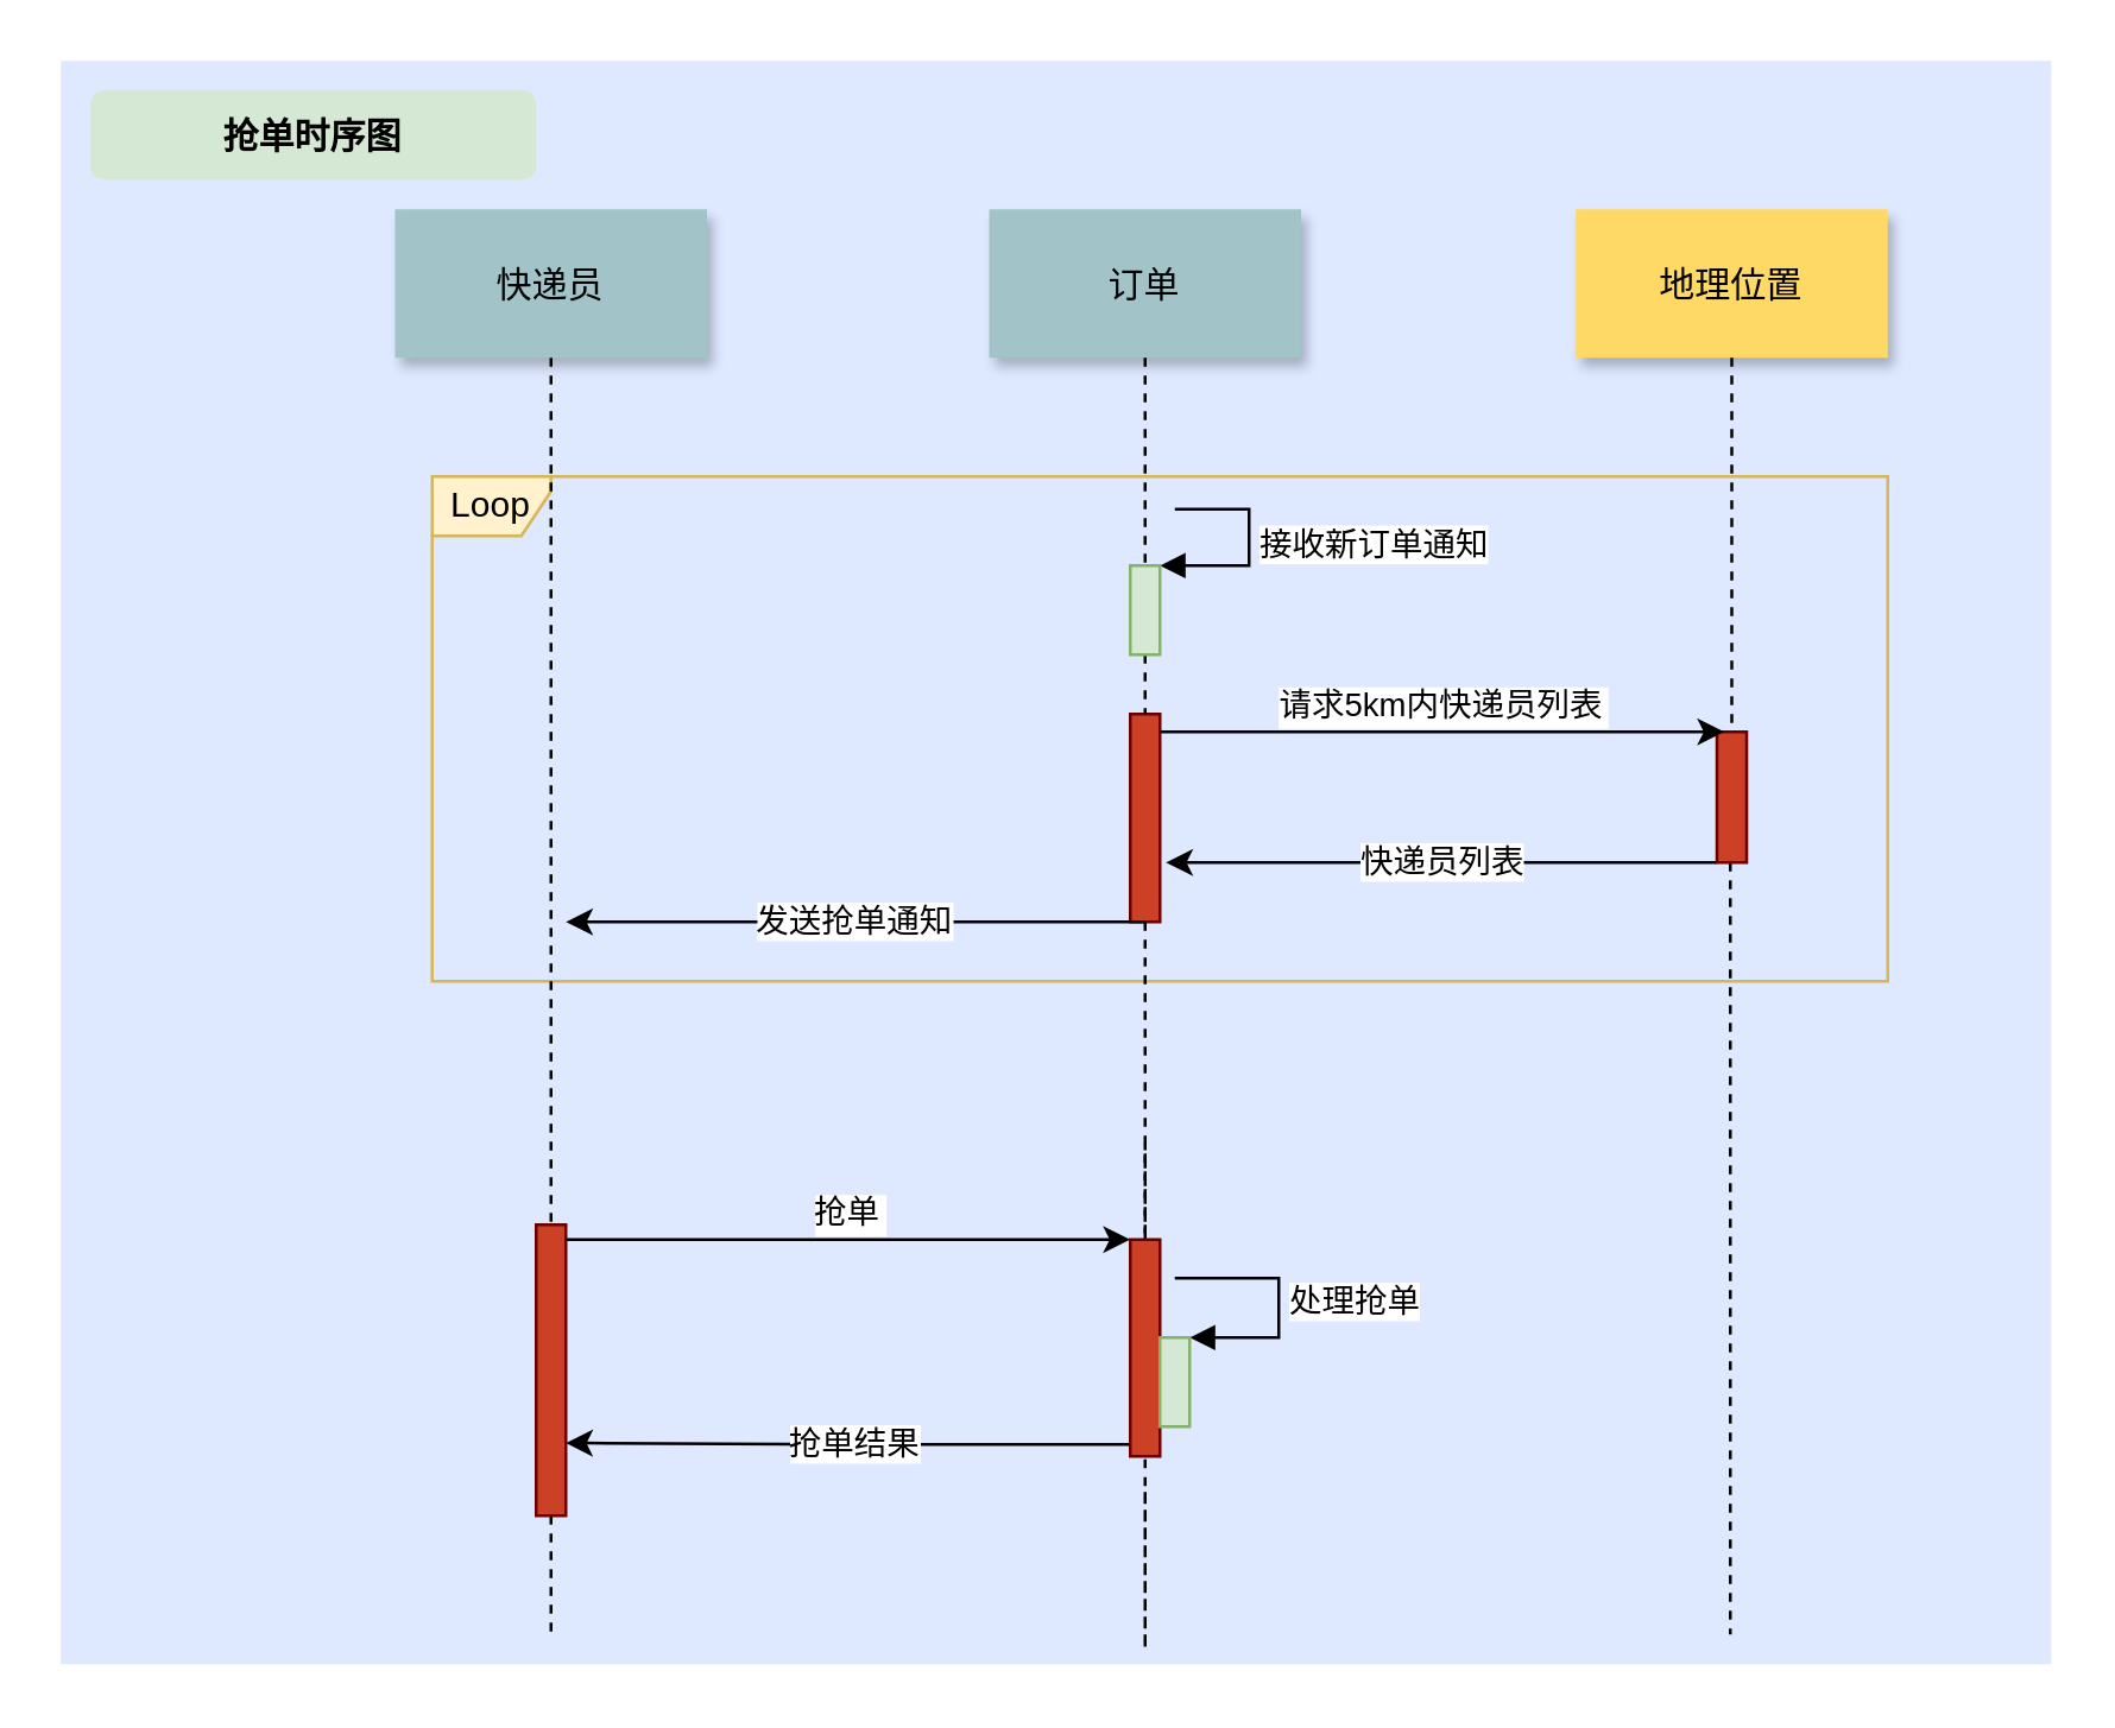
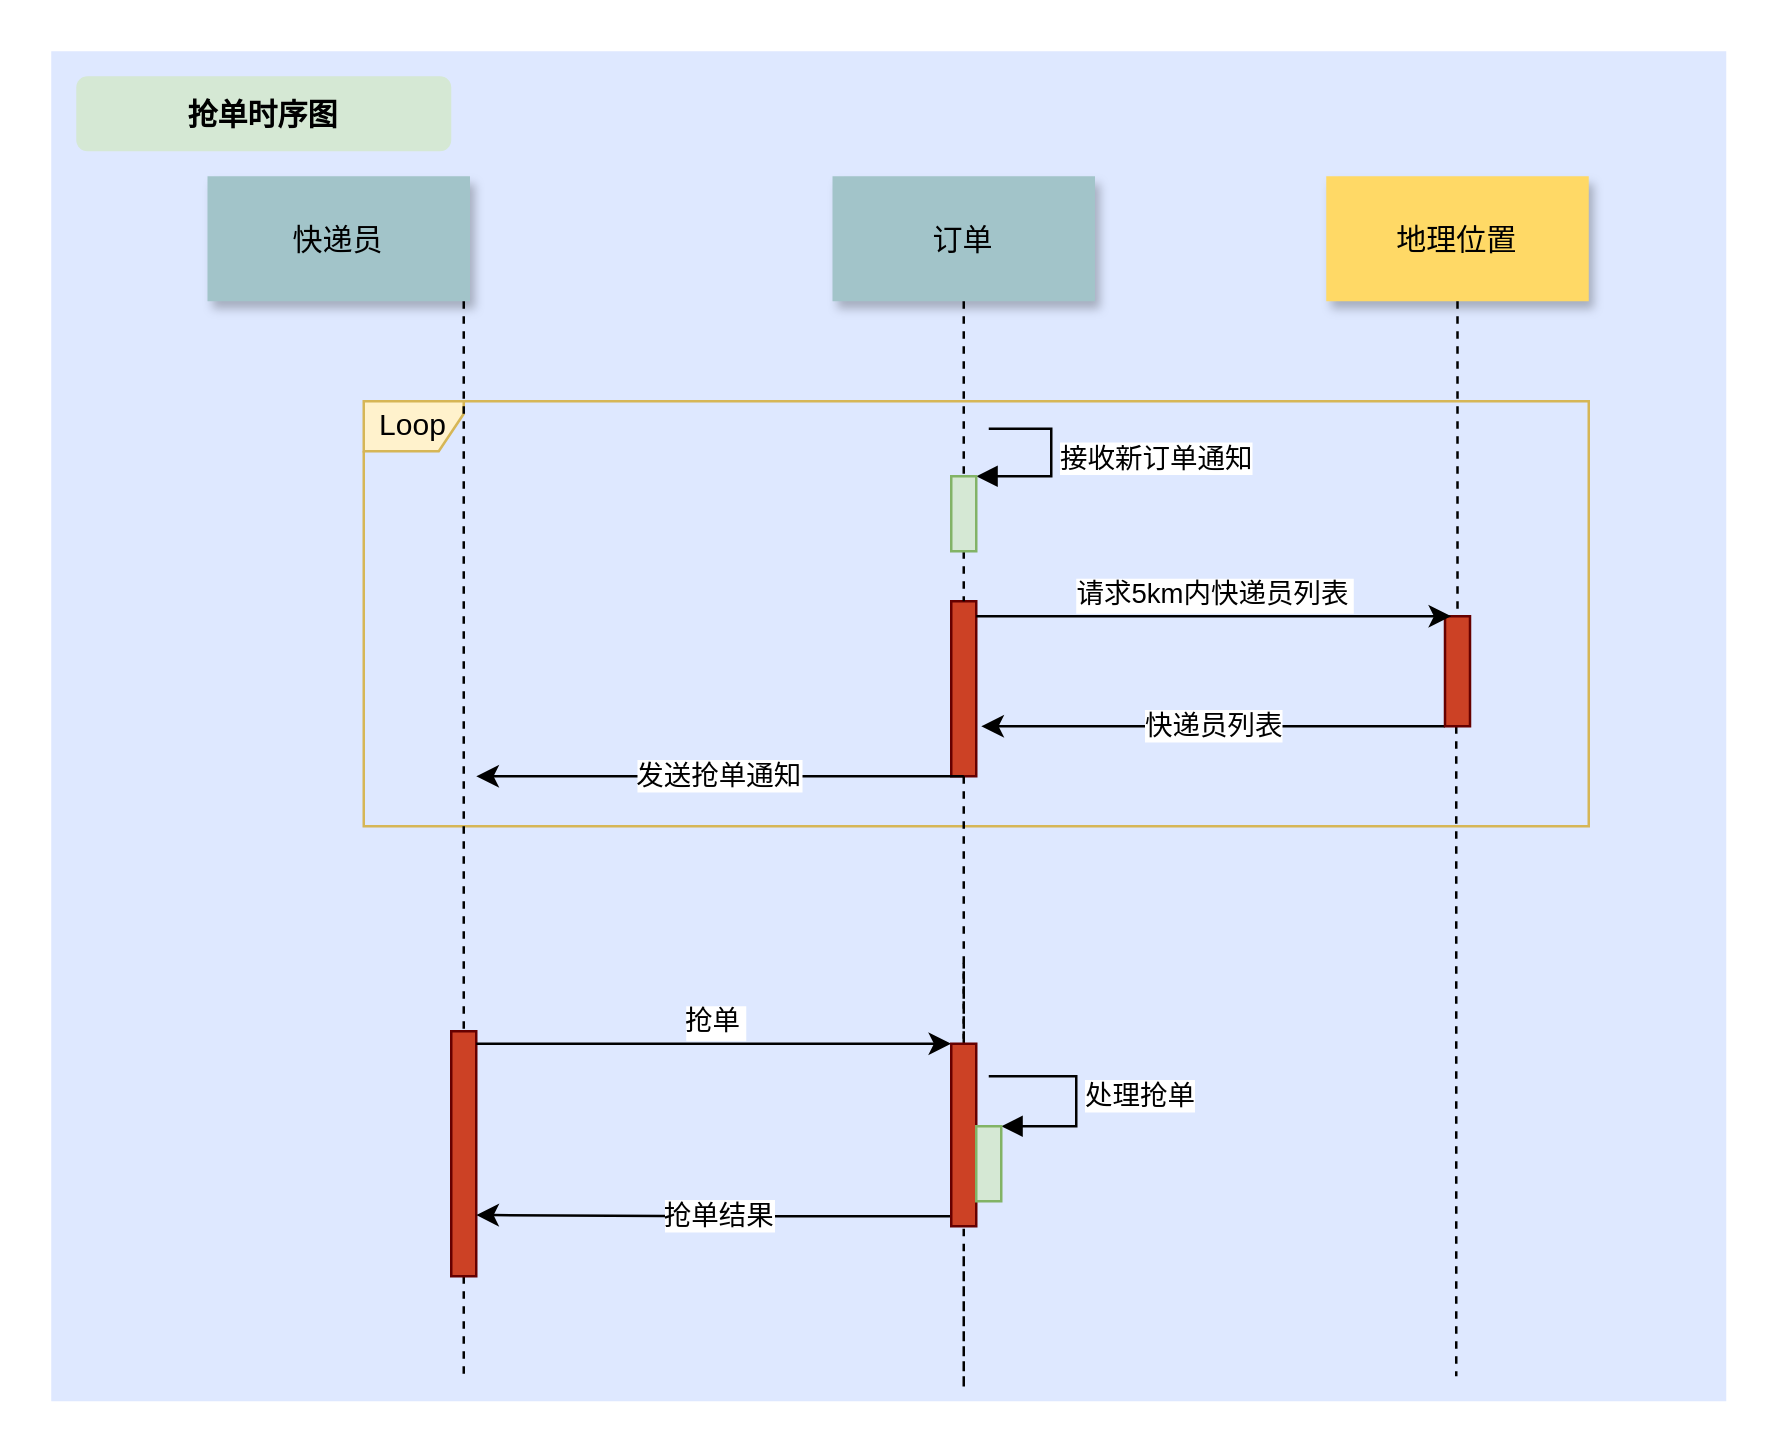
- <mxCell id="4" value="快递员" style="shadow=1;fillColor=#A2C4C9;strokeColor=none" vertex="1" parent="1"><mxGeometry x="132.5" y="70" width="105" height="50" as="geometry" /></mxCell>
+ <mxCell id="4" value="快递员" style="shadow=1;fillColor=#A2C4C9;strokeColor=none" vertex="1" parent="1"><mxGeometry x="82.5" y="70" width="105" height="50" as="geometry" /></mxCell>
